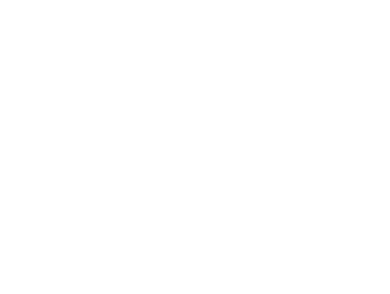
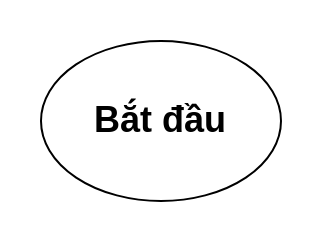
+ <mxCell id="2" value="&lt;h2&gt;Bắt đầu&lt;/h2&gt;" style="ellipse;whiteSpace=wrap;html=1;" vertex="1" parent="1"><mxGeometry x="20" y="20" width="120" height="80" as="geometry" /></mxCell>
